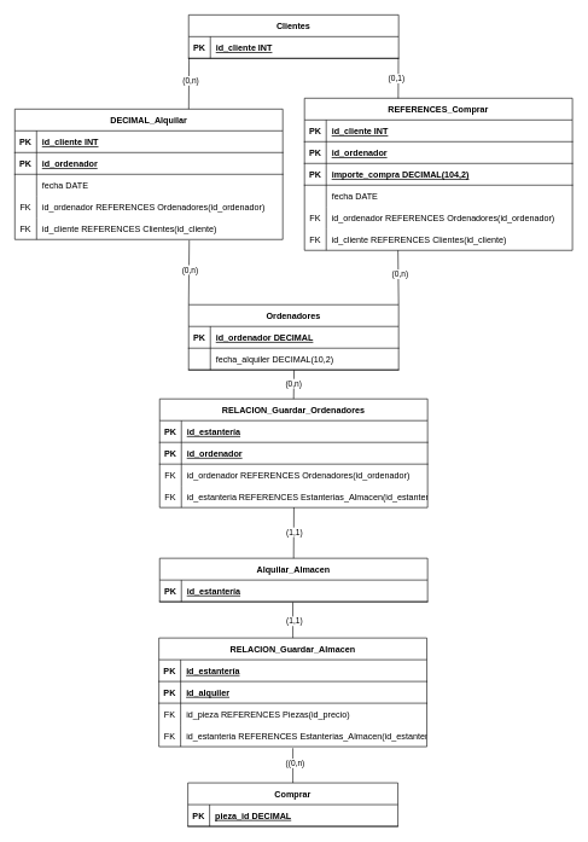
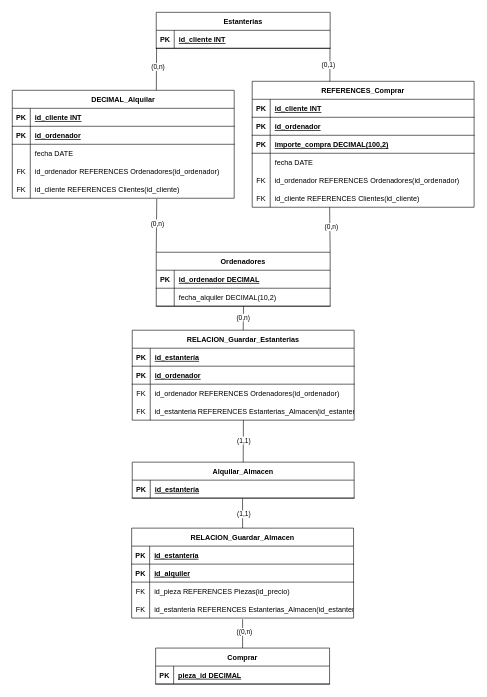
- <mxCell id="9" value="Clientes" style="shape=table;startSize=30;container=1;collapsible=1;childLayout=tableLayout;fixedRows=1;rowLines=0;fontStyle=1;align=center;resizeLast=1;" vertex="1" parent="1"><mxGeometry x="260" y="20" width="290" height="60" as="geometry" /></mxCell>
+ <mxCell id="9" value="Estanterias" style="shape=table;startSize=30;container=1;collapsible=1;childLayout=tableLayout;fixedRows=1;rowLines=0;fontStyle=1;align=center;resizeLast=1;" vertex="1" parent="1"><mxGeometry x="260" y="20" width="290" height="60" as="geometry" /></mxCell>
- <mxCell id="22" value="importe_compra DECIMAL(104,2)" style="shape=partialRectangle;overflow=hidden;connectable=0;fillColor=none;align=left;strokeColor=inherit;top=0;left=0;bottom=0;right=0;spacingLeft=6;fontStyle=5;" vertex="1" parent="20"><mxGeometry x="30" width="340" height="30" as="geometry"><mxRectangle width="340" height="30" as="alternateBounds" /></mxGeometry></mxCell>
+ <mxCell id="22" value="importe_compra DECIMAL(100,2)" style="shape=partialRectangle;overflow=hidden;connectable=0;fillColor=none;align=left;strokeColor=inherit;top=0;left=0;bottom=0;right=0;spacingLeft=6;fontStyle=5;" vertex="1" parent="20"><mxGeometry x="30" width="340" height="30" as="geometry"><mxRectangle width="340" height="30" as="alternateBounds" /></mxGeometry></mxCell>
- <mxCell id="60" value="RELACION_Guardar_Ordenadores" style="shape=table;startSize=30;container=1;collapsible=1;childLayout=tableLayout;fixedRows=1;rowLines=0;fontStyle=1;align=center;resizeLast=1;" vertex="1" parent="1"><mxGeometry x="220" y="550" width="370" height="150" as="geometry" /></mxCell>
+ <mxCell id="60" value="RELACION_Guardar_Estanterias" style="shape=table;startSize=30;container=1;collapsible=1;childLayout=tableLayout;fixedRows=1;rowLines=0;fontStyle=1;align=center;resizeLast=1;" vertex="1" parent="1"><mxGeometry x="220" y="550" width="370" height="150" as="geometry" /></mxCell>
